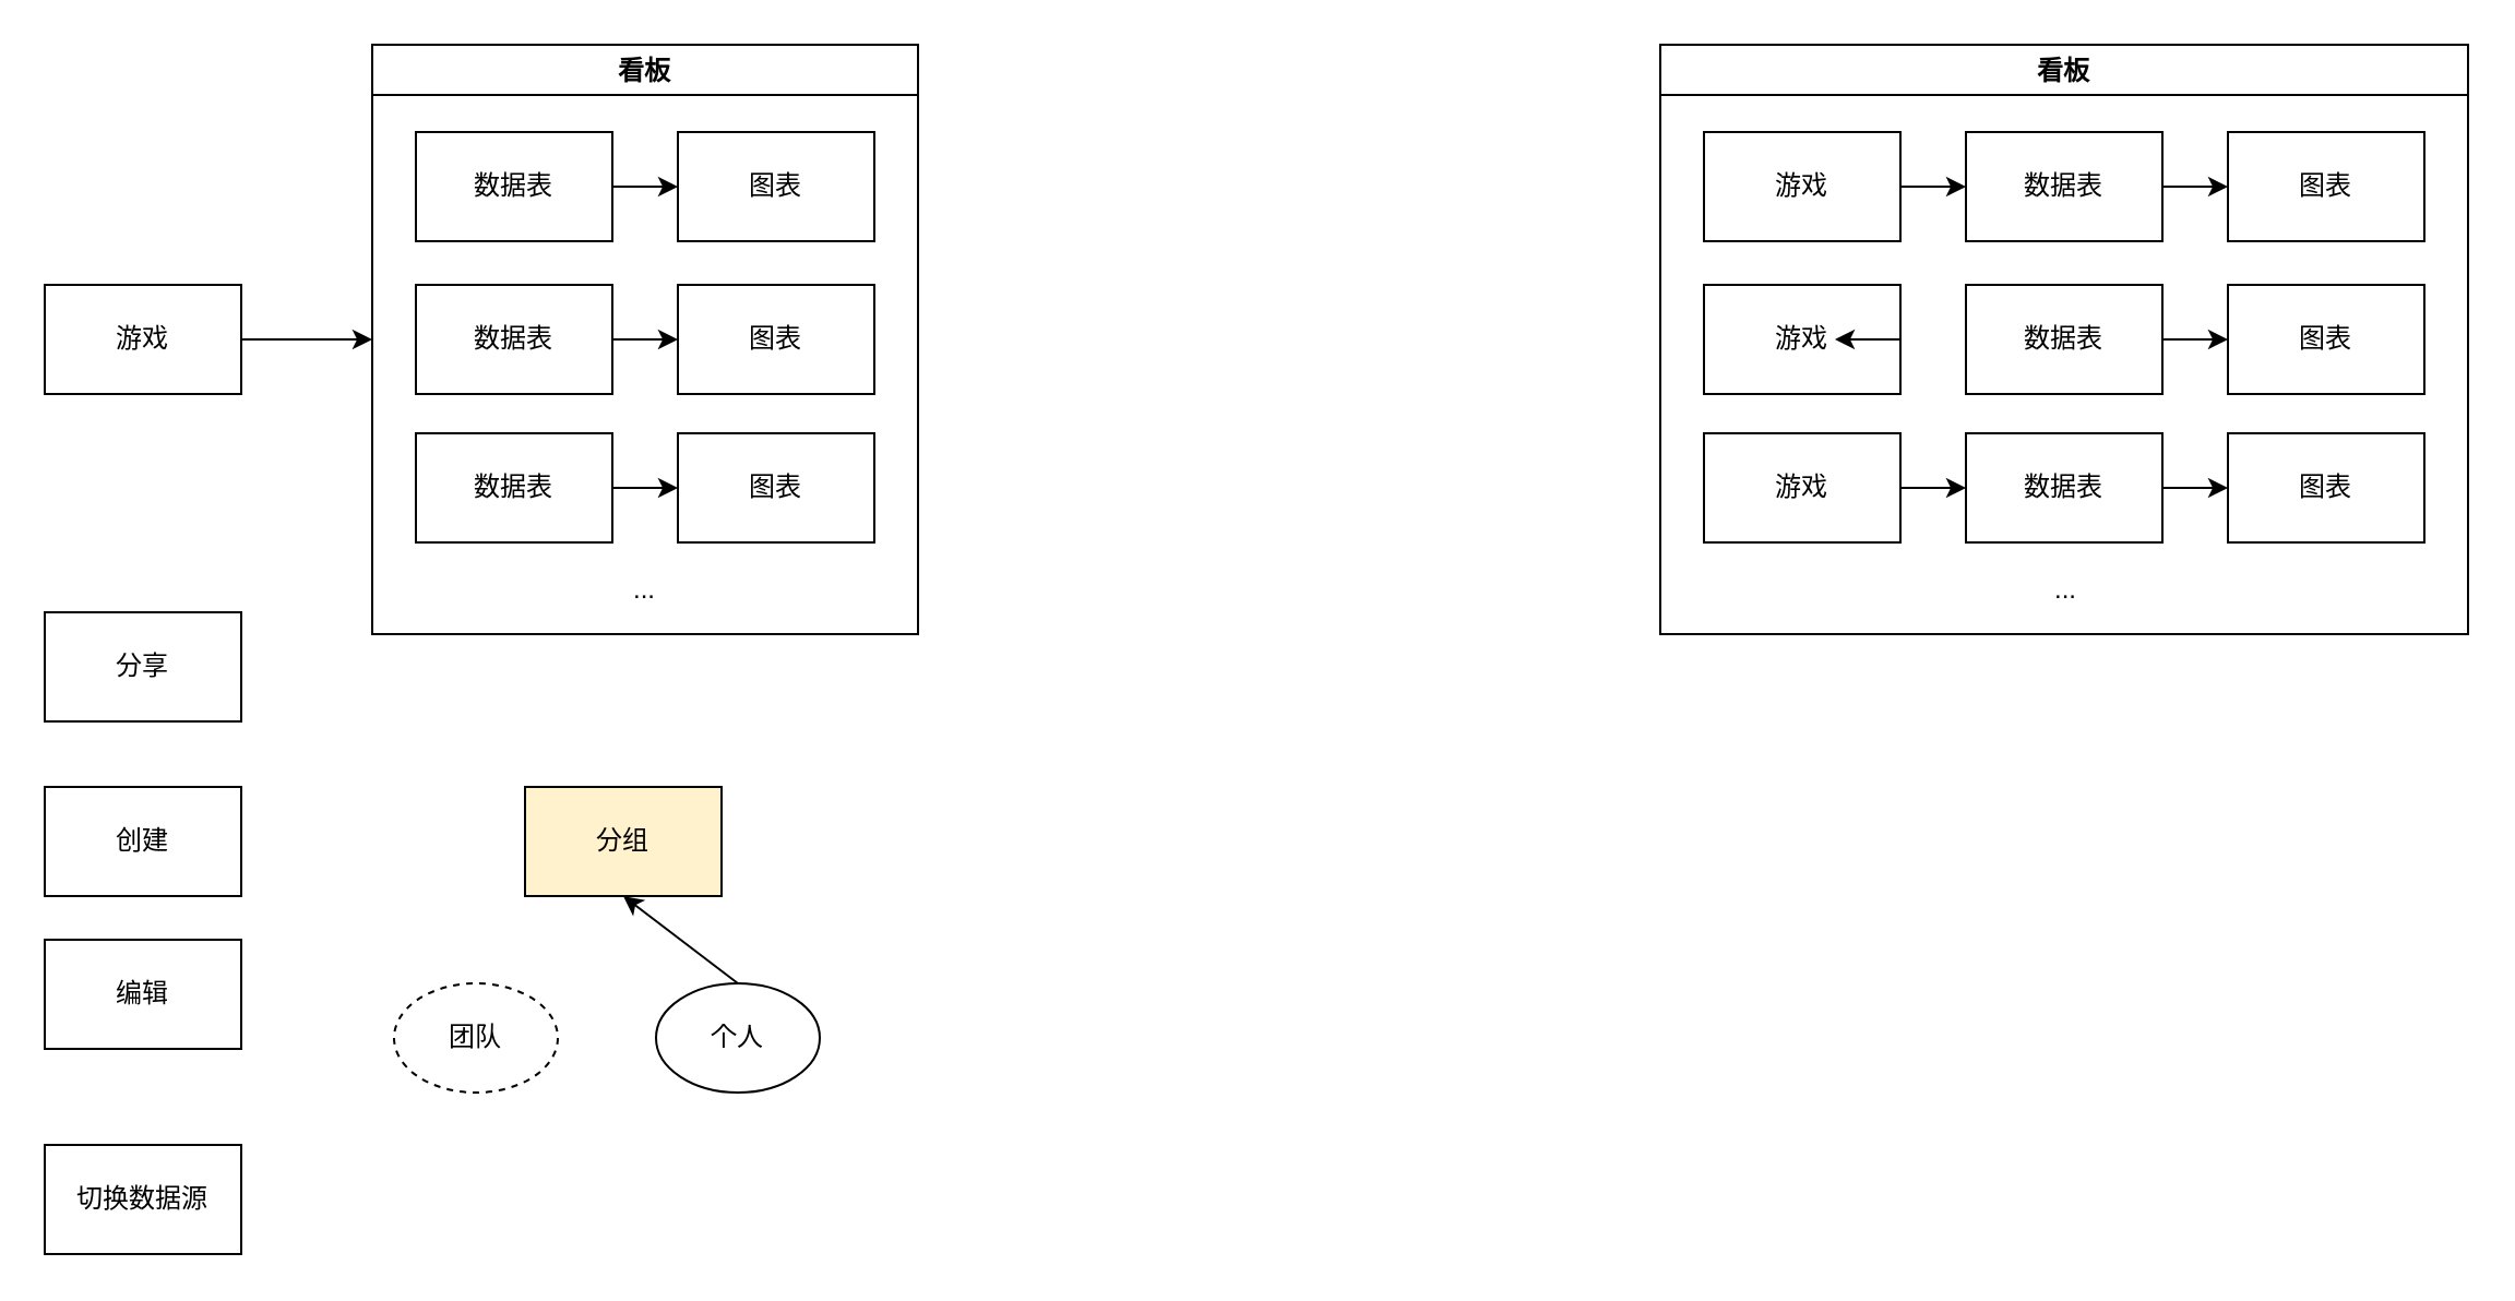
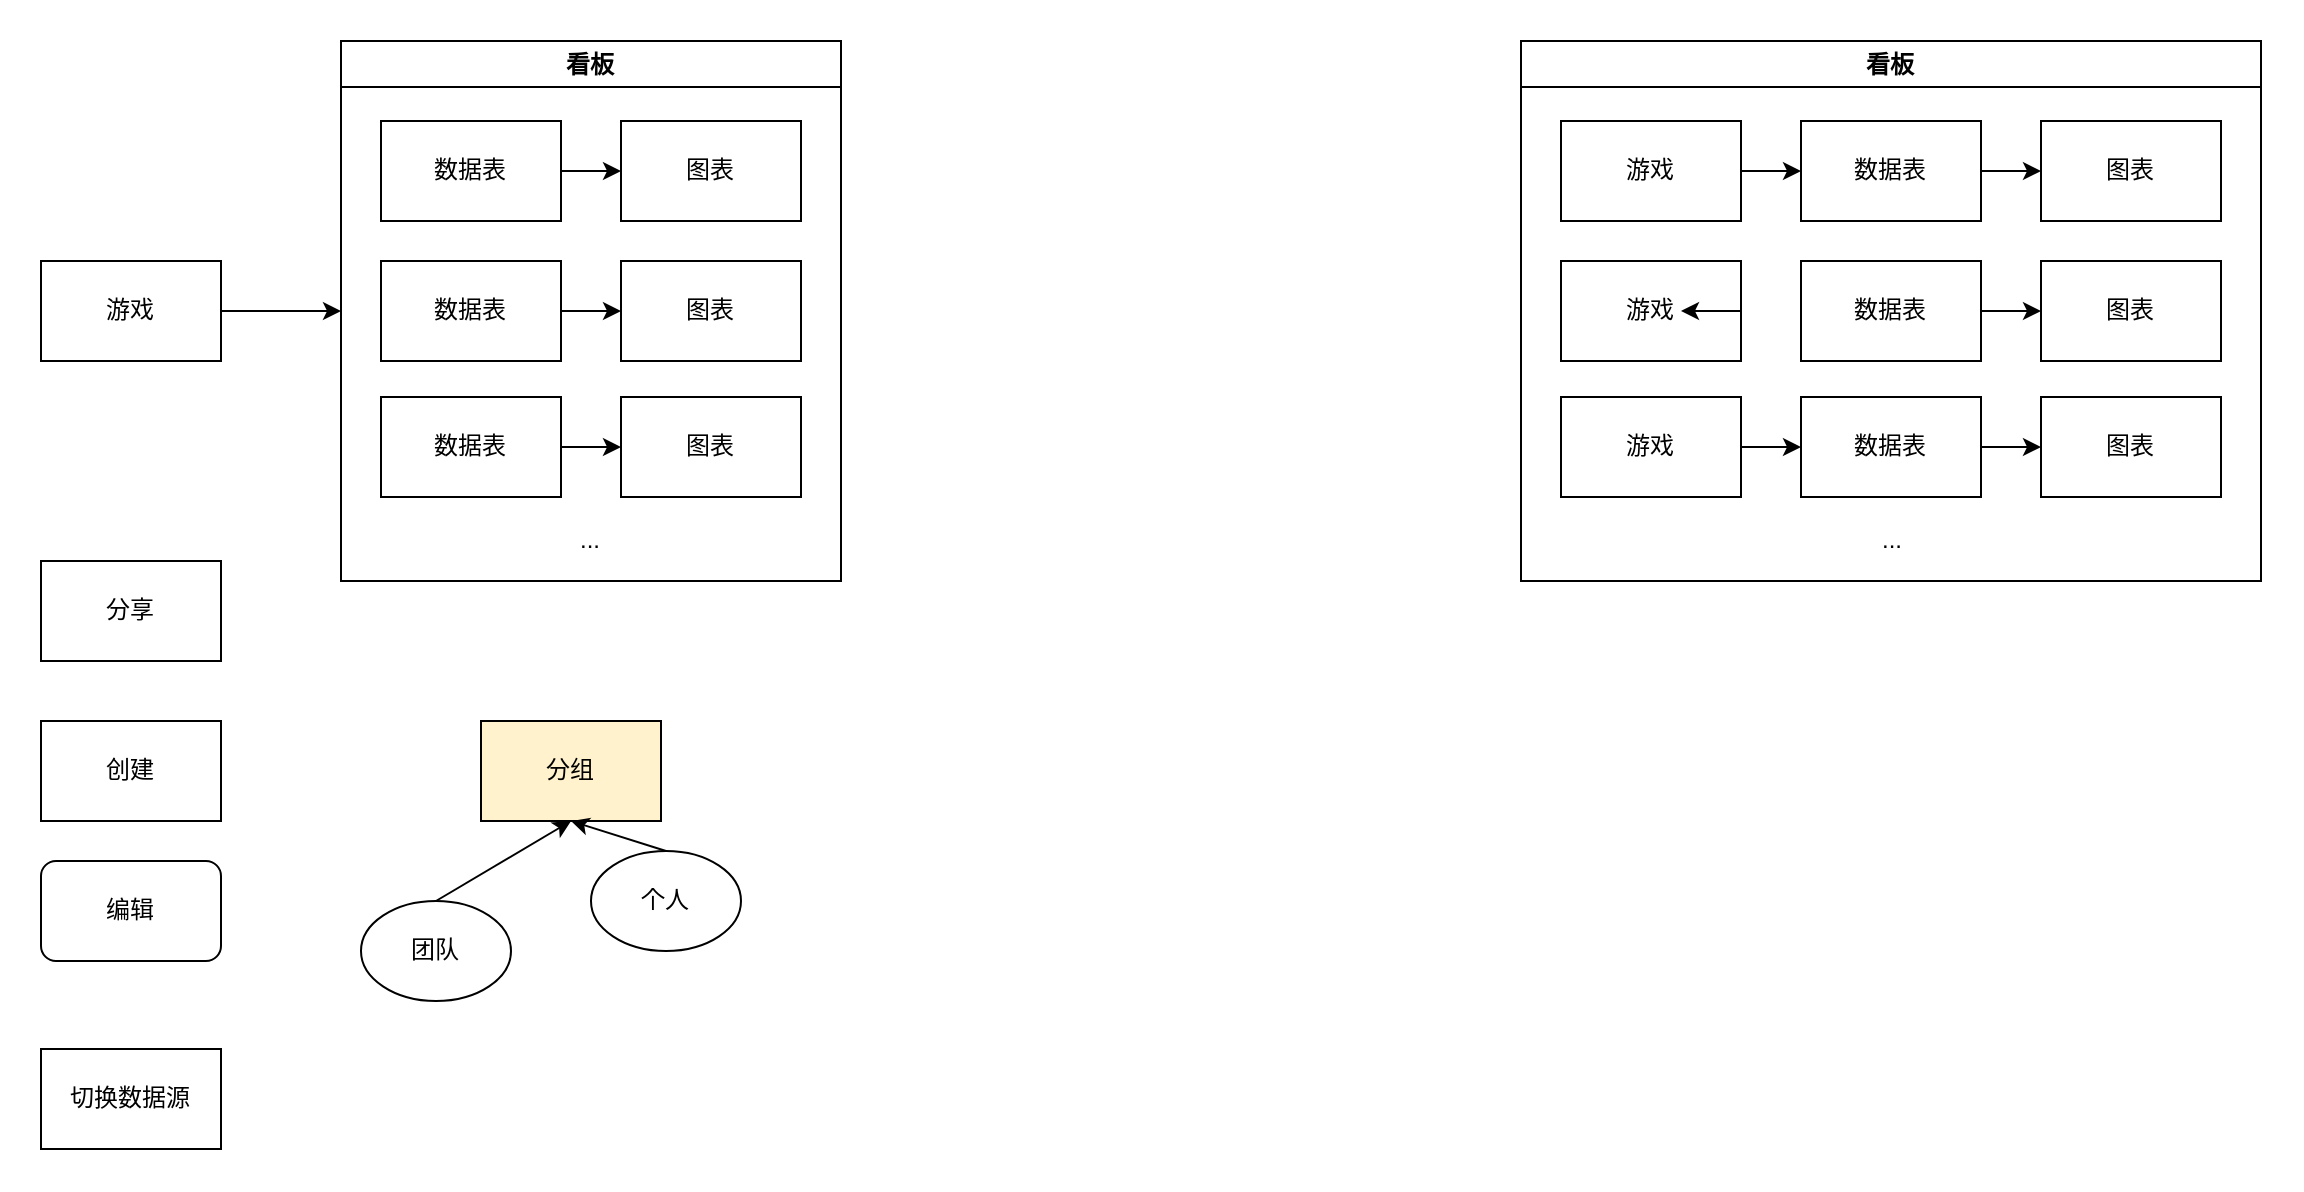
+ <mxCell id="20" style="edgeStyle=none;rounded=0;orthogonalLoop=1;jettySize=auto;html=1;exitX=0.5;exitY=0;exitDx=0;exitDy=0;entryX=0.5;entryY=1;entryDx=0;entryDy=0;" parent="1" source="21" target="19" edge="1"><mxGeometry relative="1" as="geometry" /></mxCell>
- <mxCell id="25" value="编辑" style="rounded=0;whiteSpace=wrap;html=1;" parent="1" vertex="1"><mxGeometry x="20" y="430" width="90" height="50" as="geometry" /></mxCell>
+ <mxCell id="25" value="编辑" style="whiteSpace=wrap;html=1;rounded=1;" parent="1" vertex="1"><mxGeometry x="20" y="430" width="90" height="50" as="geometry" /></mxCell>
- <mxCell id="21" value="团队" style="ellipse;whiteSpace=wrap;html=1;dashed=1;" parent="1" vertex="1"><mxGeometry x="180" y="450" width="75" height="50" as="geometry" /></mxCell>
+ <mxCell id="21" value="团队" style="ellipse;whiteSpace=wrap;html=1;" parent="1" vertex="1"><mxGeometry x="180" y="450" width="75" height="50" as="geometry" /></mxCell>
- <mxCell id="23" value="个人" style="ellipse;whiteSpace=wrap;html=1;" parent="1" vertex="1"><mxGeometry x="300" y="450" width="75" height="50" as="geometry" /></mxCell>
+ <mxCell id="23" value="个人" style="ellipse;whiteSpace=wrap;html=1;" parent="1" vertex="1"><mxGeometry x="295" y="425" width="75" height="50" as="geometry" /></mxCell>
